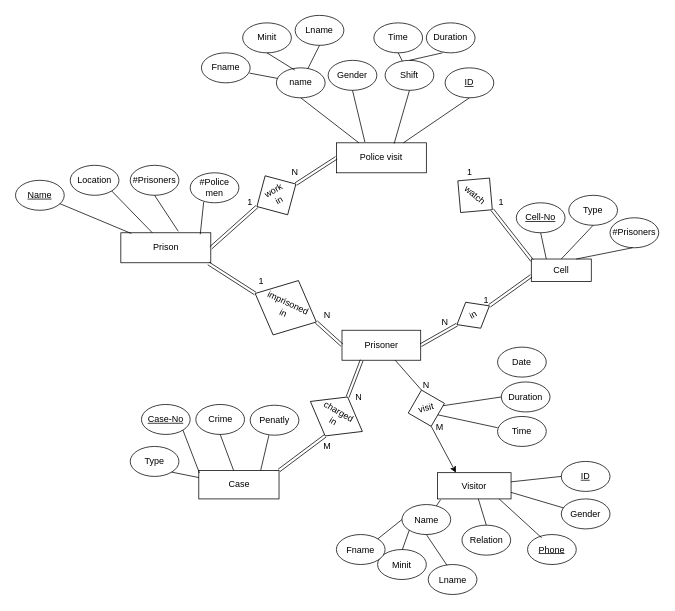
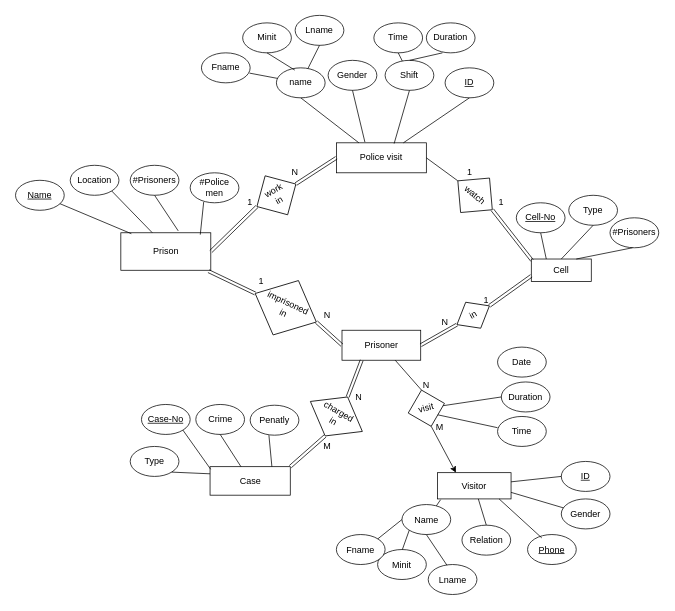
+ <mxCell id="17" value="" style="endArrow=none;html=1;exitX=1;exitY=0.5;exitDx=0;exitDy=0;entryX=0;entryY=0.5;entryDx=0;entryDy=0;" edge="1" parent="1" source="4" target="9"><mxGeometry width="50" height="50" relative="1" as="geometry"><mxPoint x="543" y="240" as="sourcePoint" /><mxPoint x="593" y="190" as="targetPoint" /></mxGeometry></mxCell>
- <mxCell id="5" value="Prison" style="rounded=0;whiteSpace=wrap;html=1;" vertex="1" parent="1"><mxGeometry x="160.5" y="310" width="120" height="40" as="geometry" /></mxCell>
+ <mxCell id="5" value="Prison" style="rounded=0;whiteSpace=wrap;html=1;" vertex="1" parent="1"><mxGeometry x="160.5" y="310" width="120" height="50" as="geometry" /></mxCell>
- <mxCell id="7" value="Case" style="rounded=0;whiteSpace=wrap;html=1;" vertex="1" parent="1"><mxGeometry x="264.5" y="627" width="107" height="38" as="geometry" /></mxCell>
+ <mxCell id="7" value="Case" style="rounded=0;whiteSpace=wrap;html=1;" vertex="1" parent="1"><mxGeometry x="279.5" y="622" width="107" height="38" as="geometry" /></mxCell>
